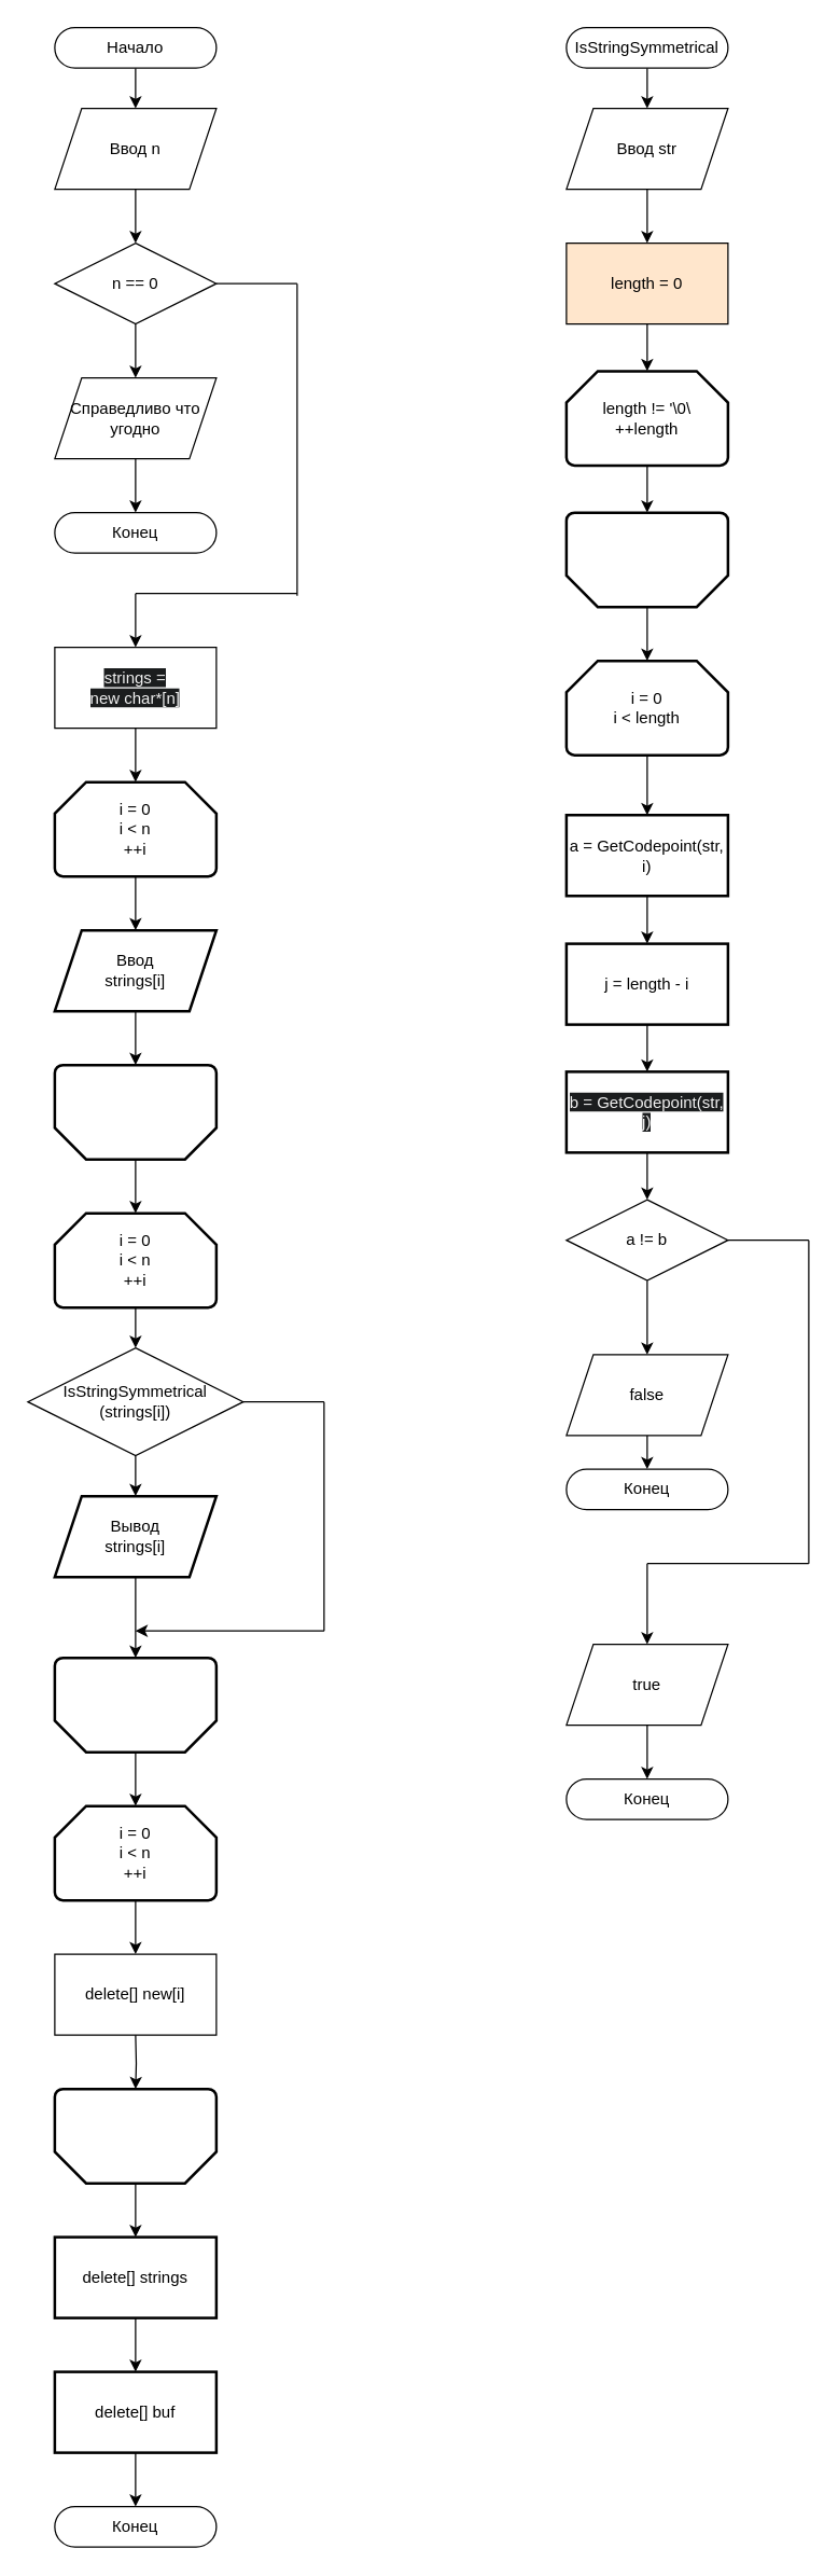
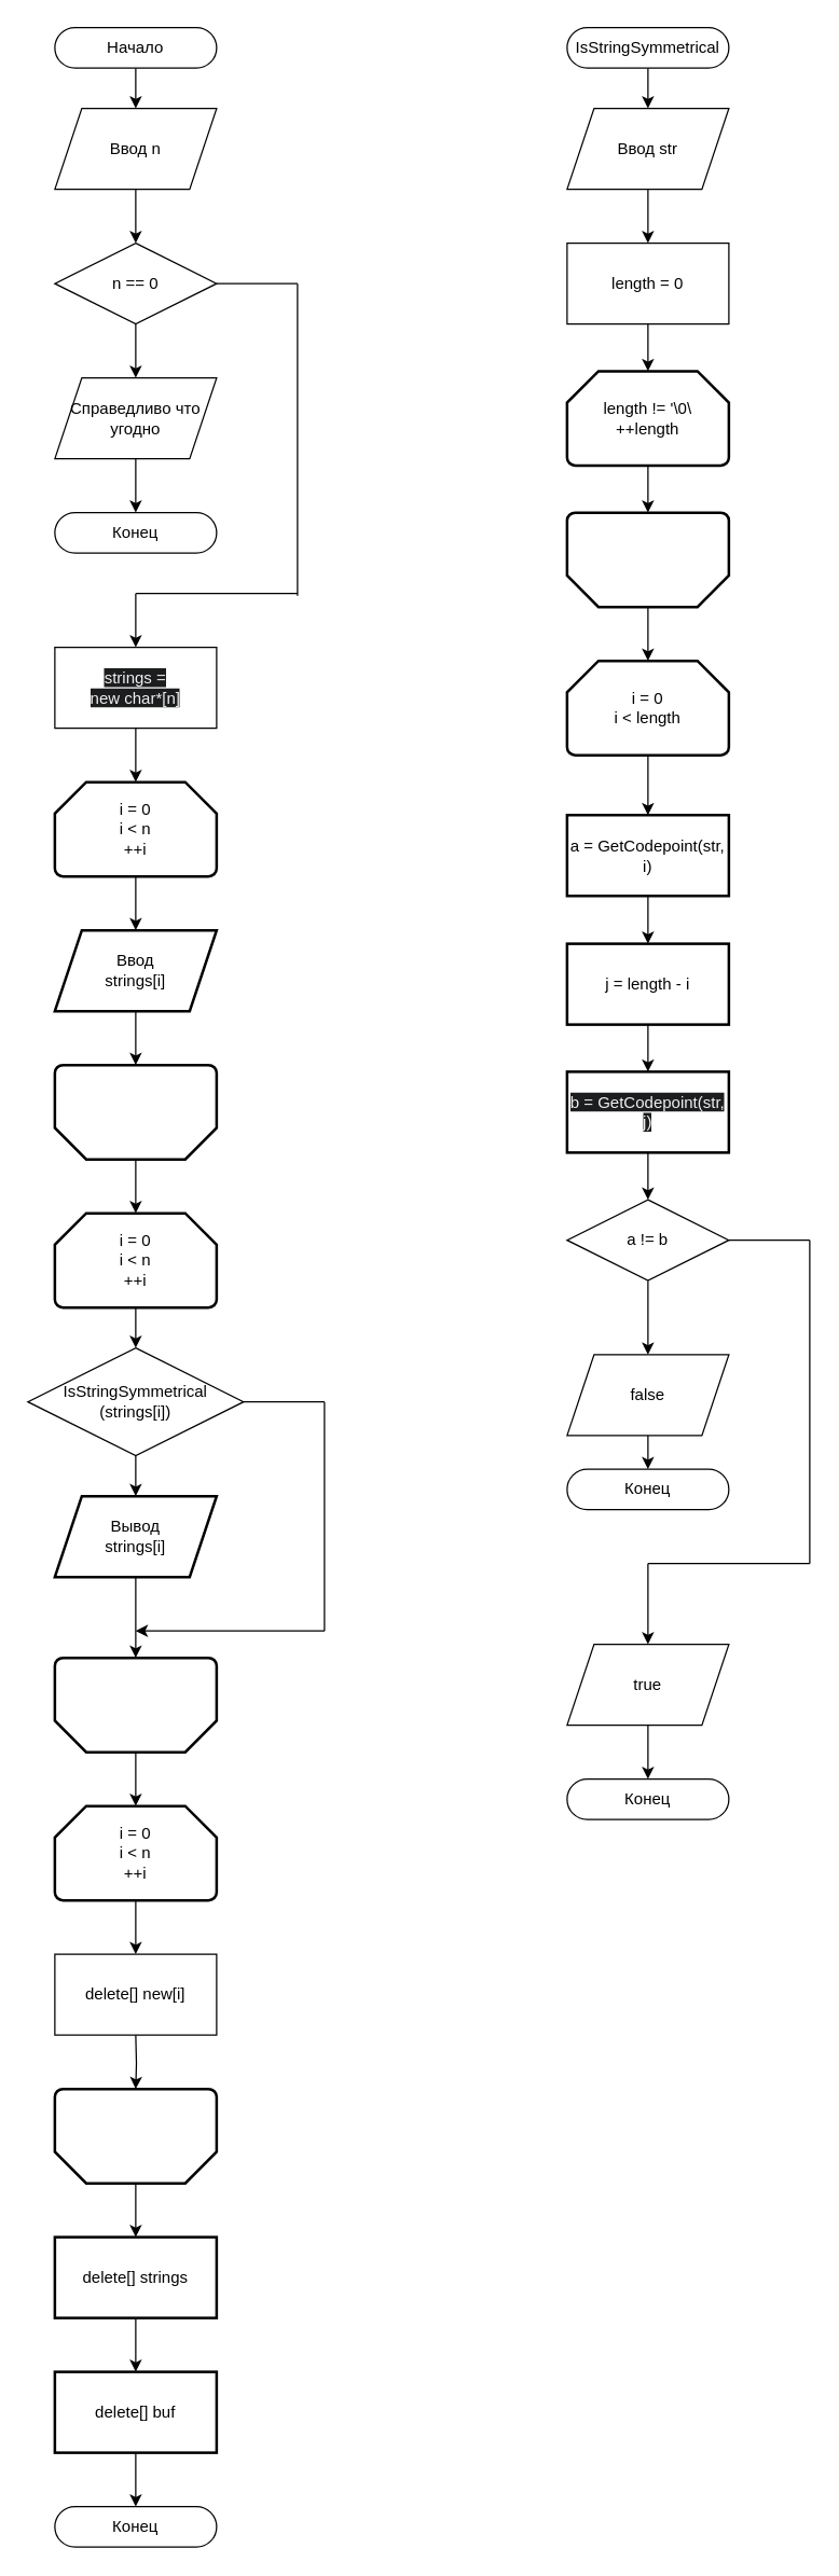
- <mxCell id="50" value="length = 0" style="whiteSpace=wrap;html=1;fillColor=#ffe6cc;" vertex="1" parent="1"><mxGeometry x="420" y="180" width="120" height="60" as="geometry" /></mxCell>
+ <mxCell id="50" value="length = 0" style="whiteSpace=wrap;html=1;" vertex="1" parent="1"><mxGeometry x="420" y="180" width="120" height="60" as="geometry" /></mxCell>
